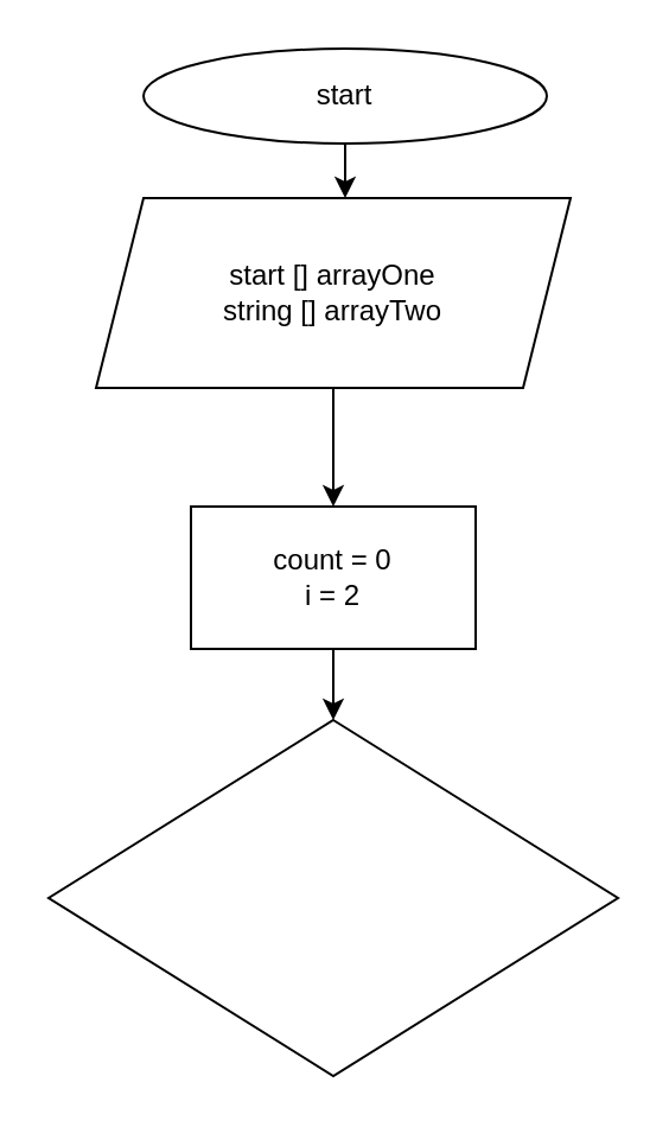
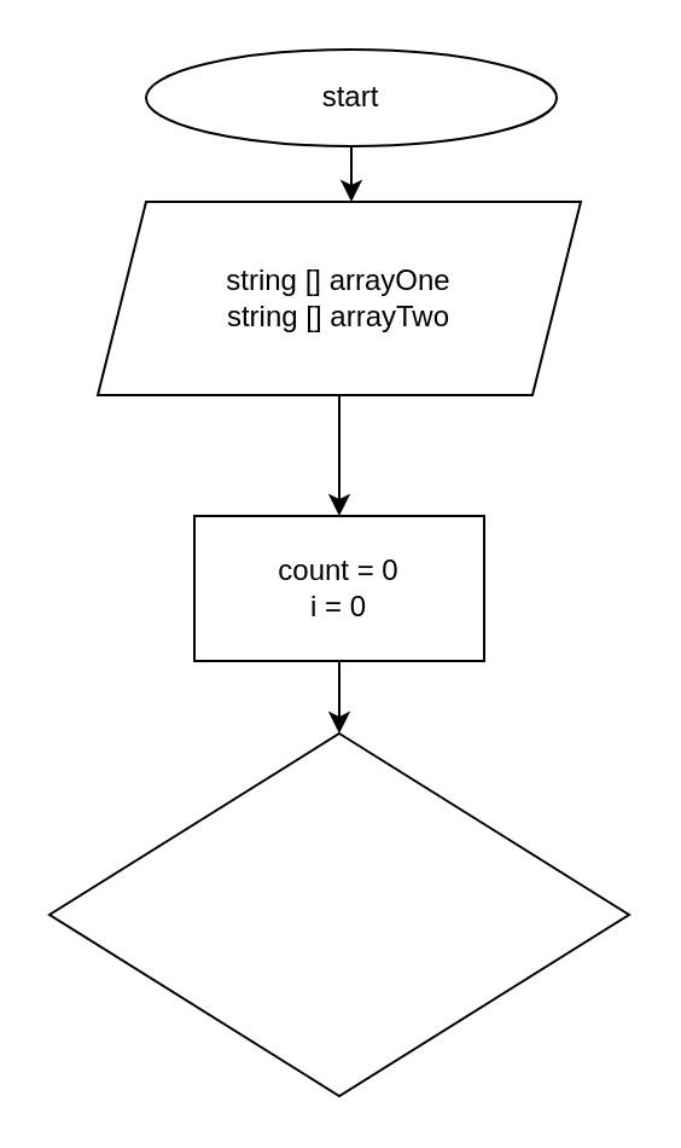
- <mxCell id="5" value="start [] arrayOne&lt;br&gt;string [] arrayTwo&lt;br&gt;" style="shape=parallelogram;perimeter=parallelogramPerimeter;whiteSpace=wrap;html=1;fixedSize=1;" vertex="1" parent="1"><mxGeometry x="40" y="83" width="200" height="80" as="geometry" /></mxCell>
+ <mxCell id="5" value="string [] arrayOne&lt;br&gt;string [] arrayTwo&lt;br&gt;" style="shape=parallelogram;perimeter=parallelogramPerimeter;whiteSpace=wrap;html=1;fixedSize=1;" vertex="1" parent="1"><mxGeometry x="40" y="83" width="200" height="80" as="geometry" /></mxCell>
- <mxCell id="7" value="count = 0&lt;br&gt;i = 2" style="rounded=0;whiteSpace=wrap;html=1;" vertex="1" parent="1"><mxGeometry x="80" y="213" width="120" height="60" as="geometry" /></mxCell>
+ <mxCell id="7" value="count = 0&lt;br&gt;i = 0" style="rounded=0;whiteSpace=wrap;html=1;" vertex="1" parent="1"><mxGeometry x="80" y="213" width="120" height="60" as="geometry" /></mxCell>
